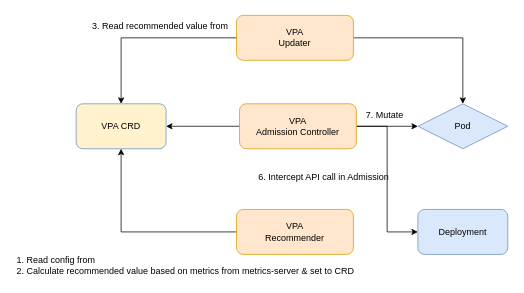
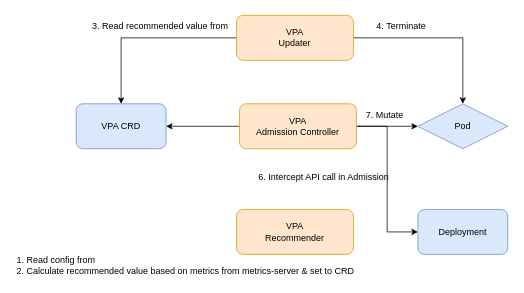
+ <mxCell id="16" value="4. Terminate" style="text;html=1;align=center;verticalAlign=middle;whiteSpace=wrap;rounded=0;" vertex="1" parent="1"><mxGeometry x="471" y="20" width="128" height="30" as="geometry" /></mxCell>
- <mxCell id="2" value="VPA CRD" style="rounded=1;whiteSpace=wrap;html=1;fillColor=#fff2cc;strokeColor=#6c8ebf;" vertex="1" parent="1"><mxGeometry x="101" y="138" width="120" height="60" as="geometry" /></mxCell>
+ <mxCell id="2" value="VPA CRD" style="rounded=1;whiteSpace=wrap;html=1;fillColor=#dae8fc;strokeColor=#6c8ebf;" vertex="1" parent="1"><mxGeometry x="101" y="138" width="120" height="60" as="geometry" /></mxCell>
- <mxCell id="10" style="edgeStyle=orthogonalEdgeStyle;rounded=0;orthogonalLoop=1;jettySize=auto;html=1;entryX=0.5;entryY=1;entryDx=0;entryDy=0;" edge="1" parent="1" source="11" target="2"><mxGeometry relative="1" as="geometry" /></mxCell>
